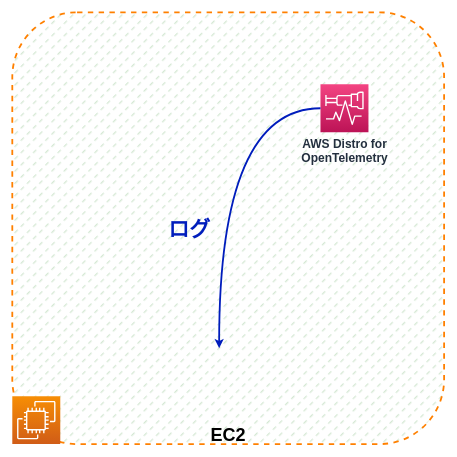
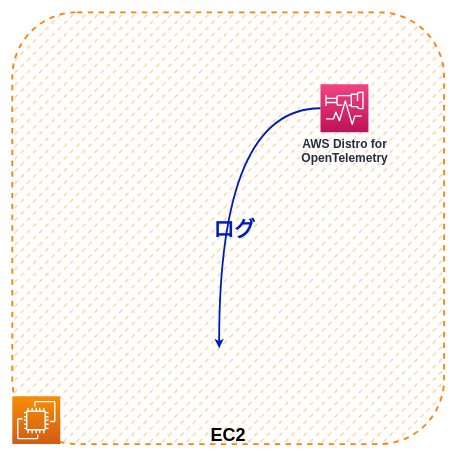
- <mxCell id="7" value="&lt;font&gt;ログ&lt;/font&gt;" style="text;html=1;align=center;verticalAlign=middle;resizable=0;points=[];autosize=1;strokeColor=none;fillColor=none;fontStyle=1;fontSize=35;fontColor=#001DBC;" vertex="1" parent="1"><mxGeometry x="270" y="350" width="90" height="60" as="geometry" /></mxCell>
+ <mxCell id="7" value="&lt;font&gt;ログ&lt;/font&gt;" style="text;html=1;align=center;verticalAlign=middle;resizable=0;points=[];autosize=1;strokeColor=none;fillColor=none;fontStyle=1;fontSize=35;fontColor=#001DBC;" vertex="1" parent="1"><mxGeometry x="345" y="350" width="90" height="60" as="geometry" /></mxCell>
- <mxCell id="2" value="EC2" style="fillColor=#d5e8d4;strokeColor=#FF8000;dashed=1;verticalAlign=bottom;fontStyle=1;fontColor=#000000;fontSize=30;strokeWidth=3;rounded=1;fillStyle=dashed;" parent="1" vertex="1"><mxGeometry x="20" y="20" width="720" height="720" as="geometry" /></mxCell>
+ <mxCell id="2" value="EC2" style="fillColor=#FFCC99;strokeColor=#FF8000;dashed=1;verticalAlign=bottom;fontStyle=1;fontColor=#000000;fontSize=30;strokeWidth=3;rounded=1;fillStyle=dashed;" parent="1" vertex="1"><mxGeometry x="20" y="20" width="720" height="720" as="geometry" /></mxCell>
